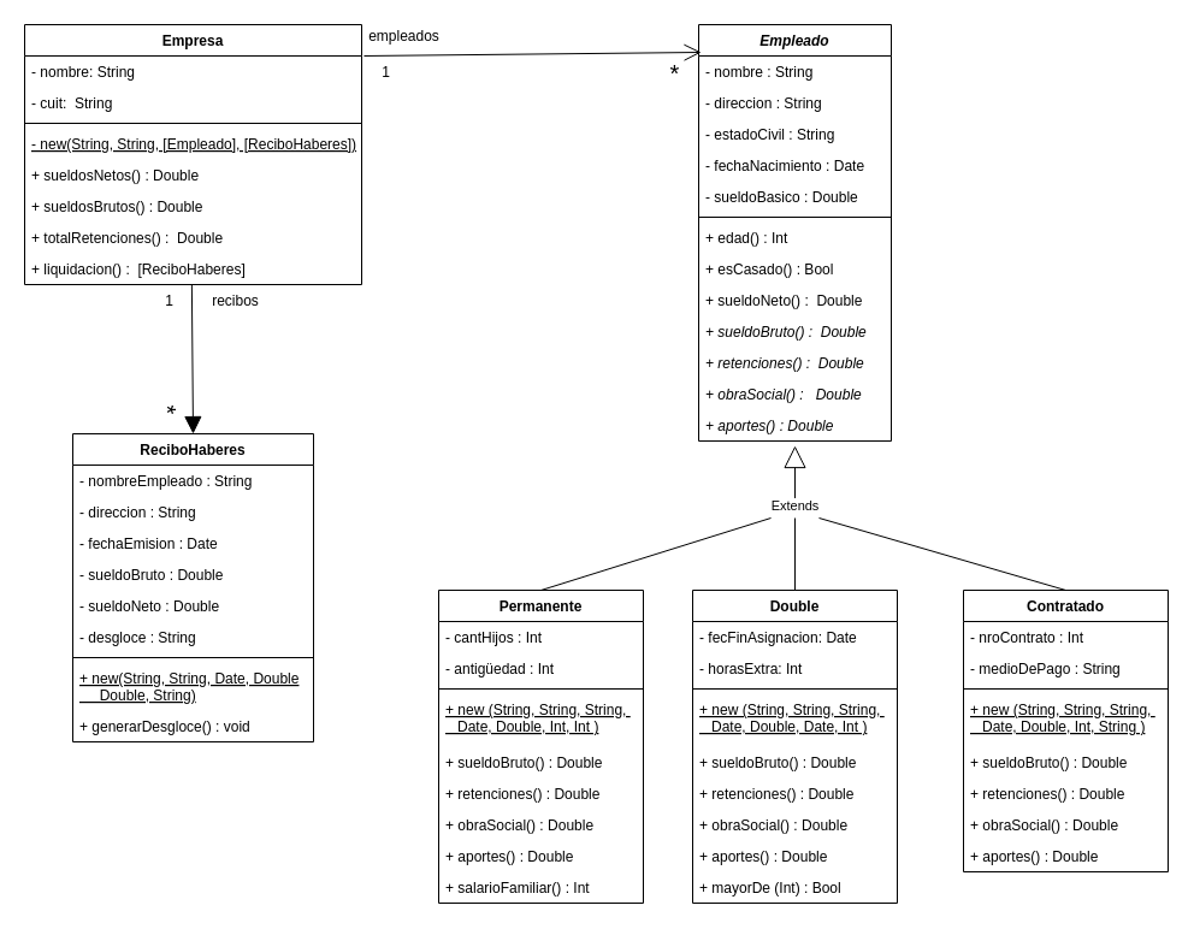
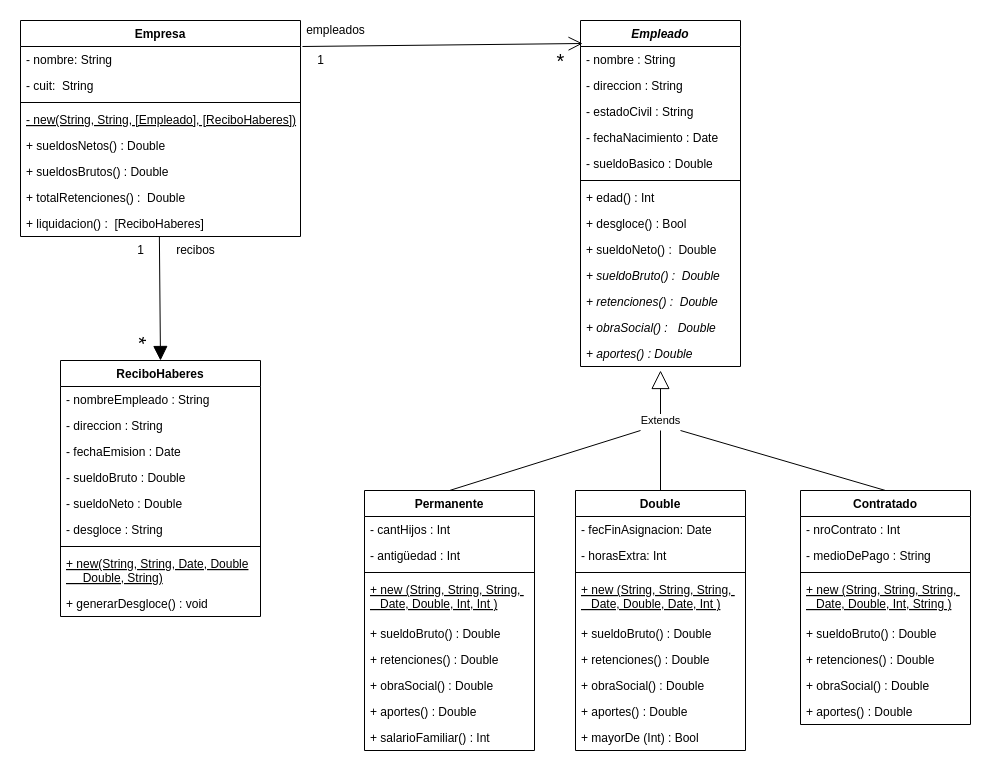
- <mxCell id="19" value="+ esCasado() : Bool" style="text;strokeColor=none;fillColor=none;align=left;verticalAlign=top;spacingLeft=4;spacingRight=4;overflow=hidden;rotatable=0;points=[[0,0.5],[1,0.5]];portConstraint=eastwest;" parent="11" vertex="1"><mxGeometry y="190" width="160" height="26" as="geometry" /></mxCell>
+ <mxCell id="19" value="+ desgloce() : Bool" style="text;strokeColor=none;fillColor=none;align=left;verticalAlign=top;spacingLeft=4;spacingRight=4;overflow=hidden;rotatable=0;points=[[0,0.5],[1,0.5]];portConstraint=eastwest;" parent="11" vertex="1"><mxGeometry y="190" width="160" height="26" as="geometry" /></mxCell>
